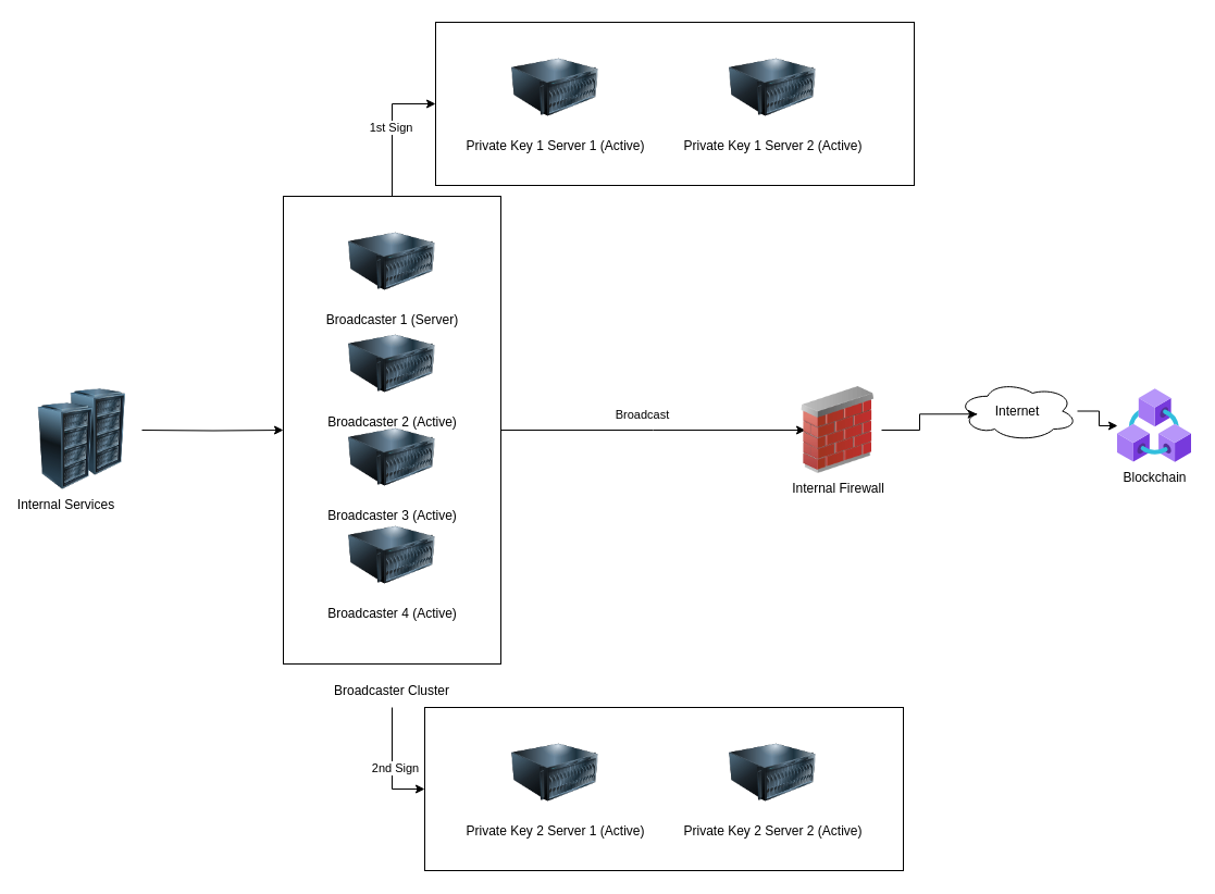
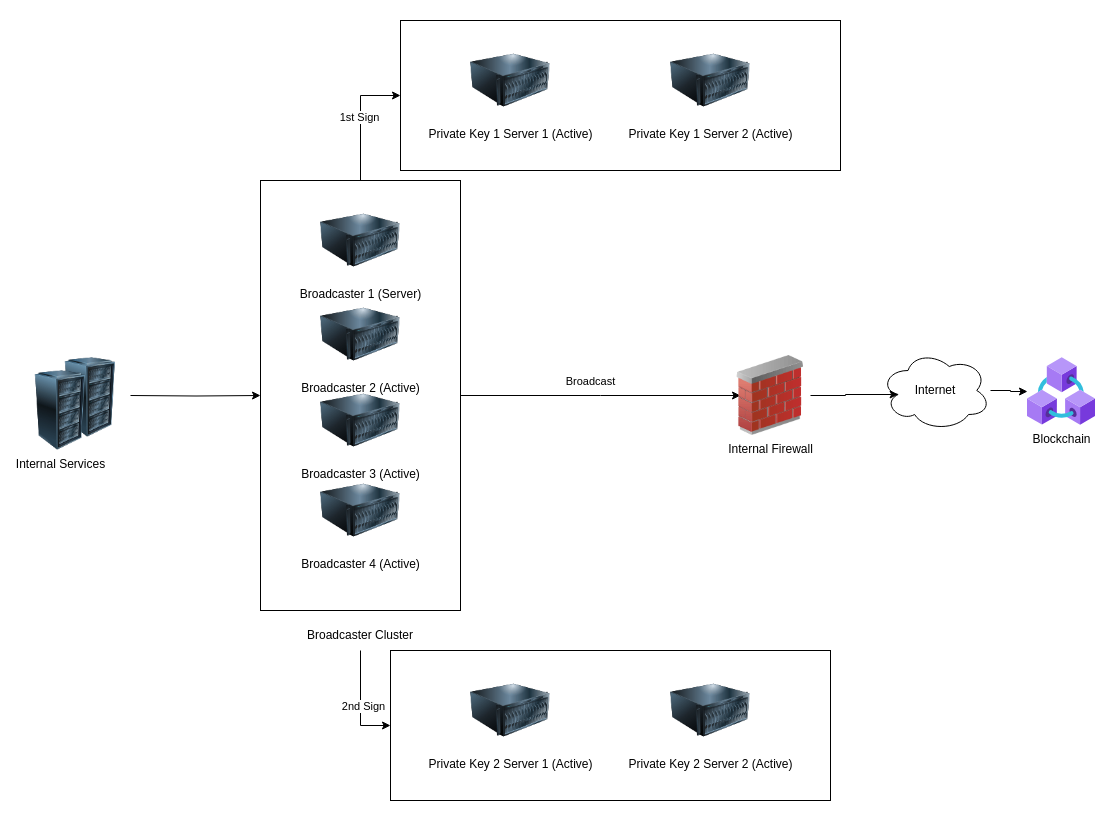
- <mxCell id="29" value="Internet" style="ellipse;shape=cloud;whiteSpace=wrap;html=1;" vertex="1" parent="1"><mxGeometry x="880" y="350" width="110" height="55" as="geometry" /></mxCell>
+ <mxCell id="29" value="Internet" style="ellipse;shape=cloud;whiteSpace=wrap;html=1;" vertex="1" parent="1"><mxGeometry x="880" y="350" width="110" height="80" as="geometry" /></mxCell>
